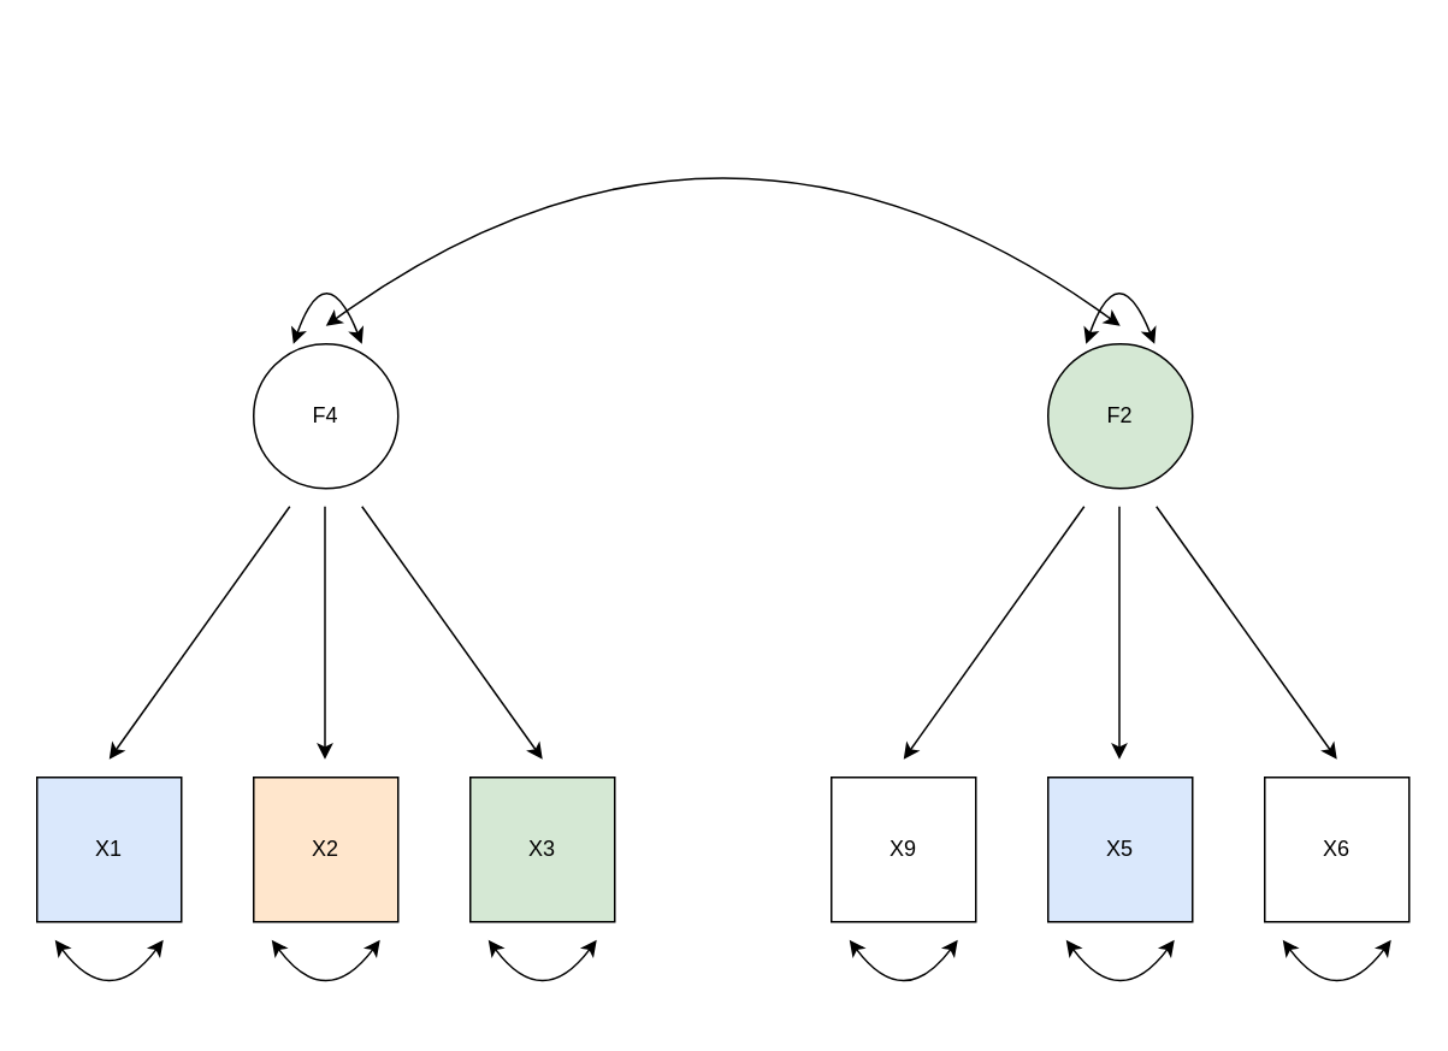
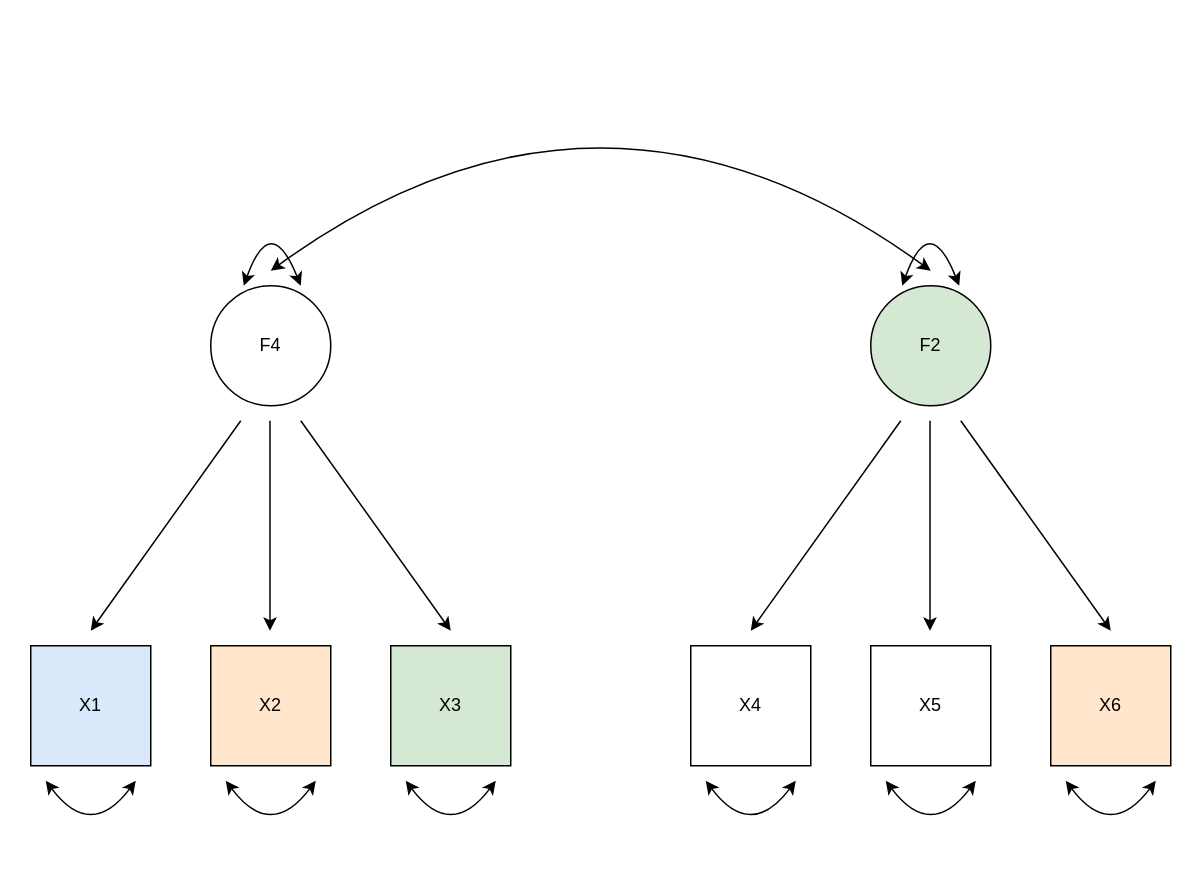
- <mxCell id="5" value="X9" style="whiteSpace=wrap;html=1;aspect=fixed;" parent="1" vertex="1"><mxGeometry x="460" y="430" width="80" height="80" as="geometry" /></mxCell>
+ <mxCell id="5" value="X4" style="whiteSpace=wrap;html=1;aspect=fixed;" parent="1" vertex="1"><mxGeometry x="460" y="430" width="80" height="80" as="geometry" /></mxCell>
- <mxCell id="6" value="X5" style="whiteSpace=wrap;html=1;aspect=fixed;fillColor=#dae8fc;" parent="1" vertex="1"><mxGeometry x="580" y="430" width="80" height="80" as="geometry" /></mxCell>
+ <mxCell id="6" value="X5" style="whiteSpace=wrap;html=1;aspect=fixed;" parent="1" vertex="1"><mxGeometry x="580" y="430" width="80" height="80" as="geometry" /></mxCell>
- <mxCell id="7" value="X6" style="whiteSpace=wrap;html=1;aspect=fixed;" parent="1" vertex="1"><mxGeometry x="700" y="430" width="80" height="80" as="geometry" /></mxCell>
+ <mxCell id="7" value="X6" style="whiteSpace=wrap;html=1;aspect=fixed;fillColor=#ffe6cc;" parent="1" vertex="1"><mxGeometry x="700" y="430" width="80" height="80" as="geometry" /></mxCell>
